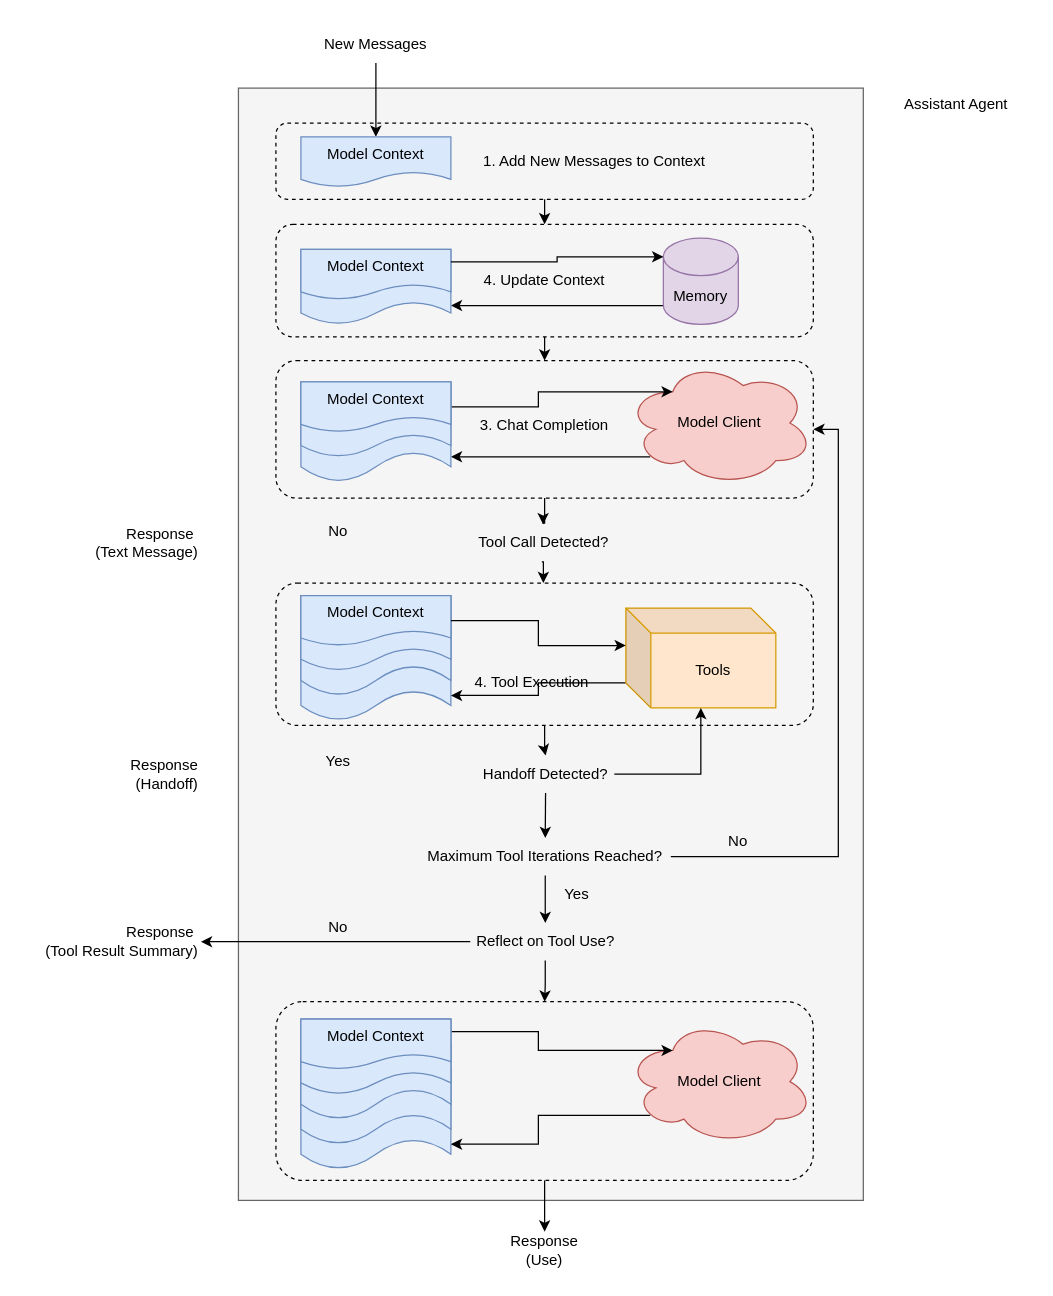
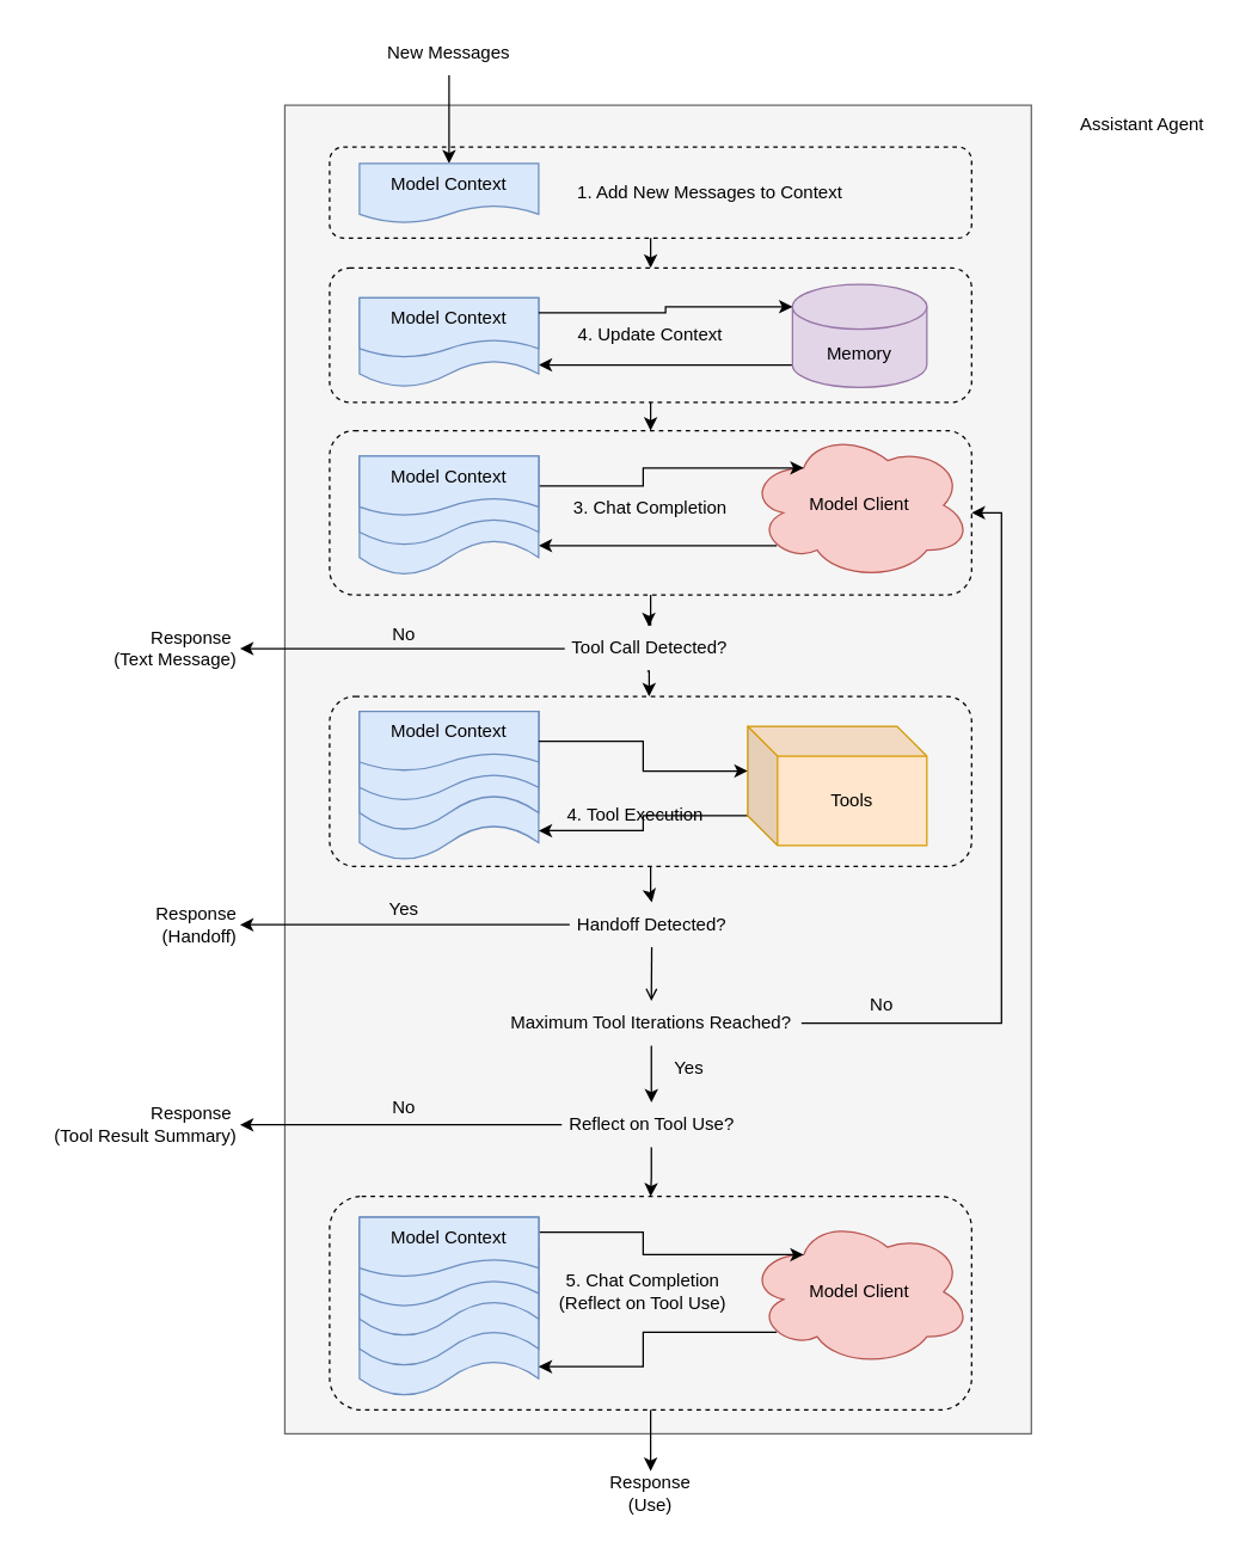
- <mxCell id="18" value="Memory" style="shape=cylinder3;whiteSpace=wrap;html=1;boundedLbl=1;backgroundOutline=1;size=15;fillColor=#e1d5e7;strokeColor=#9673a6;" parent="1" vertex="1"><mxGeometry x="530" y="190" width="60" height="69" as="geometry" /></mxCell>
+ <mxCell id="18" value="Memory" style="shape=cylinder3;whiteSpace=wrap;html=1;boundedLbl=1;backgroundOutline=1;size=15;fillColor=#e1d5e7;strokeColor=#9673a6;" parent="1" vertex="1"><mxGeometry x="530" y="190" width="90" height="69" as="geometry" /></mxCell>
+ <mxCell id="49" style="edgeStyle=orthogonalEdgeStyle;rounded=0;orthogonalLoop=1;jettySize=auto;html=1;" parent="1" source="51" target="44" edge="1"><mxGeometry relative="1" as="geometry" /></mxCell>
- <mxCell id="58" style="edgeStyle=orthogonalEdgeStyle;rounded=0;orthogonalLoop=1;jettySize=auto;html=1;" parent="1" source="61" target="22" edge="1"><mxGeometry relative="1" as="geometry" /></mxCell>
+ <mxCell id="58" style="edgeStyle=orthogonalEdgeStyle;rounded=0;orthogonalLoop=1;jettySize=auto;html=1;entryX=1;entryY=0.5;entryDx=0;entryDy=0;" parent="1" source="61" target="62" edge="1"><mxGeometry relative="1" as="geometry" /></mxCell>
- <mxCell id="60" style="edgeStyle=orthogonalEdgeStyle;rounded=0;orthogonalLoop=1;jettySize=auto;html=1;exitX=0.5;exitY=1;exitDx=0;exitDy=0;entryX=0.5;entryY=0;entryDx=0;entryDy=0;" edge="1" parent="1" source="61" target="66"><mxGeometry relative="1" as="geometry" /></mxCell>
+ <mxCell id="60" style="edgeStyle=orthogonalEdgeStyle;rounded=0;orthogonalLoop=1;jettySize=auto;html=1;exitX=0.5;exitY=1;exitDx=0;exitDy=0;entryX=0.5;entryY=0;entryDx=0;entryDy=0;endArrow=open;" edge="1" parent="1" source="61" target="66"><mxGeometry relative="1" as="geometry" /></mxCell>
+ <mxCell id="37" value="5. Chat Completion (Reflect on Tool Use)" style="text;html=1;align=center;verticalAlign=middle;whiteSpace=wrap;rounded=0;" parent="1" vertex="1"><mxGeometry x="365" y="850" width="130" height="30" as="geometry" /></mxCell>
